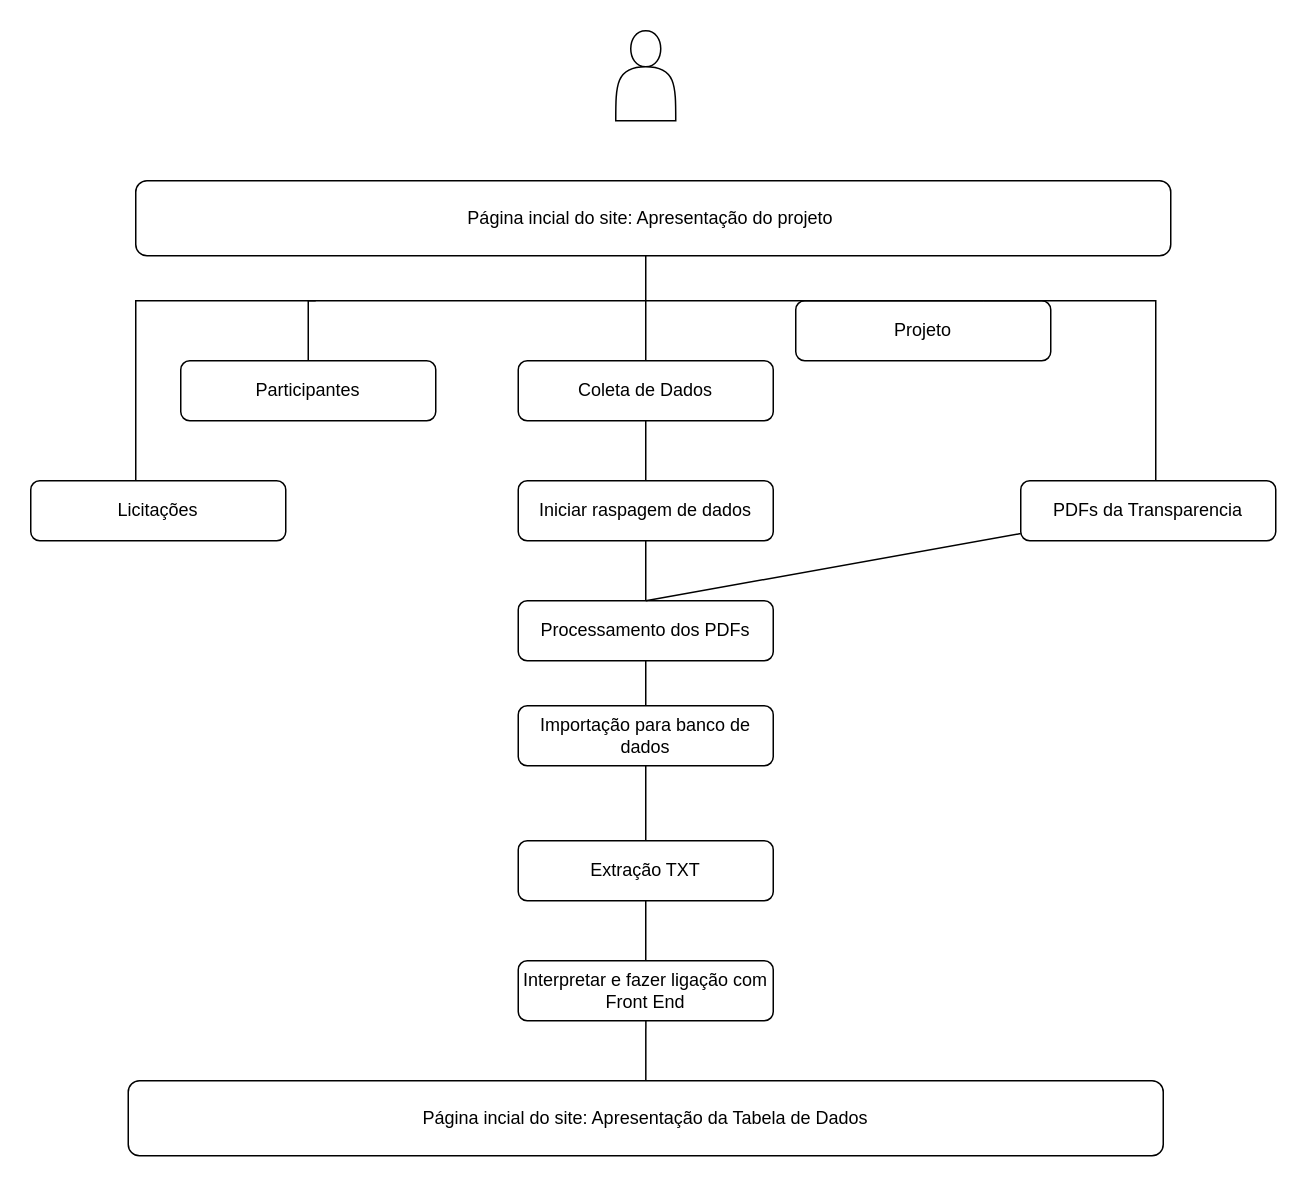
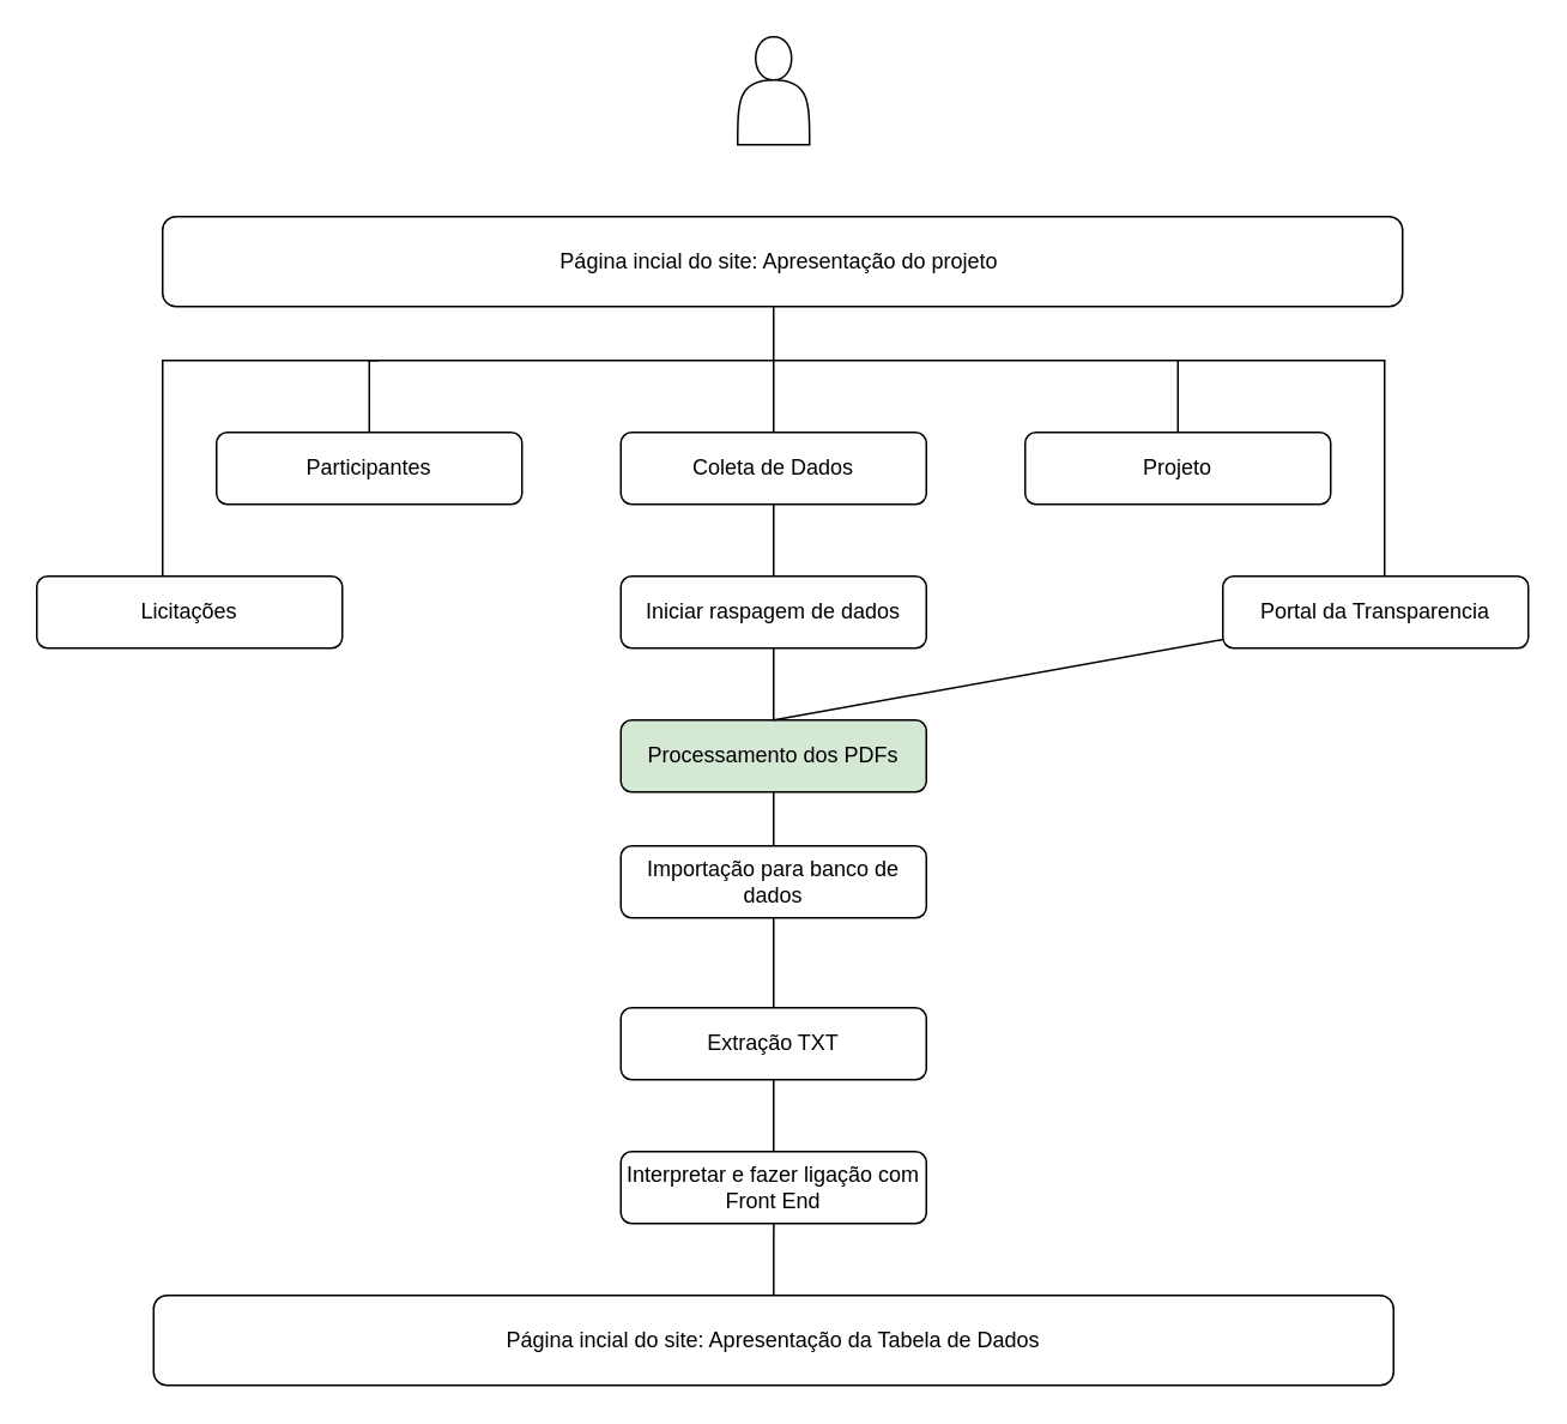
- <mxCell id="6" value="Projeto" style="rounded=1;whiteSpace=wrap;html=1;" parent="1" vertex="1"><mxGeometry x="530" y="200" width="170" height="40" as="geometry" /></mxCell>
+ <mxCell id="6" value="Projeto" style="rounded=1;whiteSpace=wrap;html=1;" parent="1" vertex="1"><mxGeometry x="570" y="240" width="170" height="40" as="geometry" /></mxCell>
- <mxCell id="10" value="PDFs da Transparencia" style="rounded=1;whiteSpace=wrap;html=1;" parent="1" vertex="1"><mxGeometry x="680" y="320" width="170" height="40" as="geometry" /></mxCell>
+ <mxCell id="10" value="Portal da Transparencia" style="rounded=1;whiteSpace=wrap;html=1;" parent="1" vertex="1"><mxGeometry x="680" y="320" width="170" height="40" as="geometry" /></mxCell>
- <mxCell id="15" value="Processamento dos PDFs" style="rounded=1;whiteSpace=wrap;html=1;" parent="1" vertex="1"><mxGeometry x="345" y="400" width="170" height="40" as="geometry" /></mxCell>
+ <mxCell id="15" value="Processamento dos PDFs" style="rounded=1;whiteSpace=wrap;html=1;fillColor=#d5e8d4;" parent="1" vertex="1"><mxGeometry x="345" y="400" width="170" height="40" as="geometry" /></mxCell>
